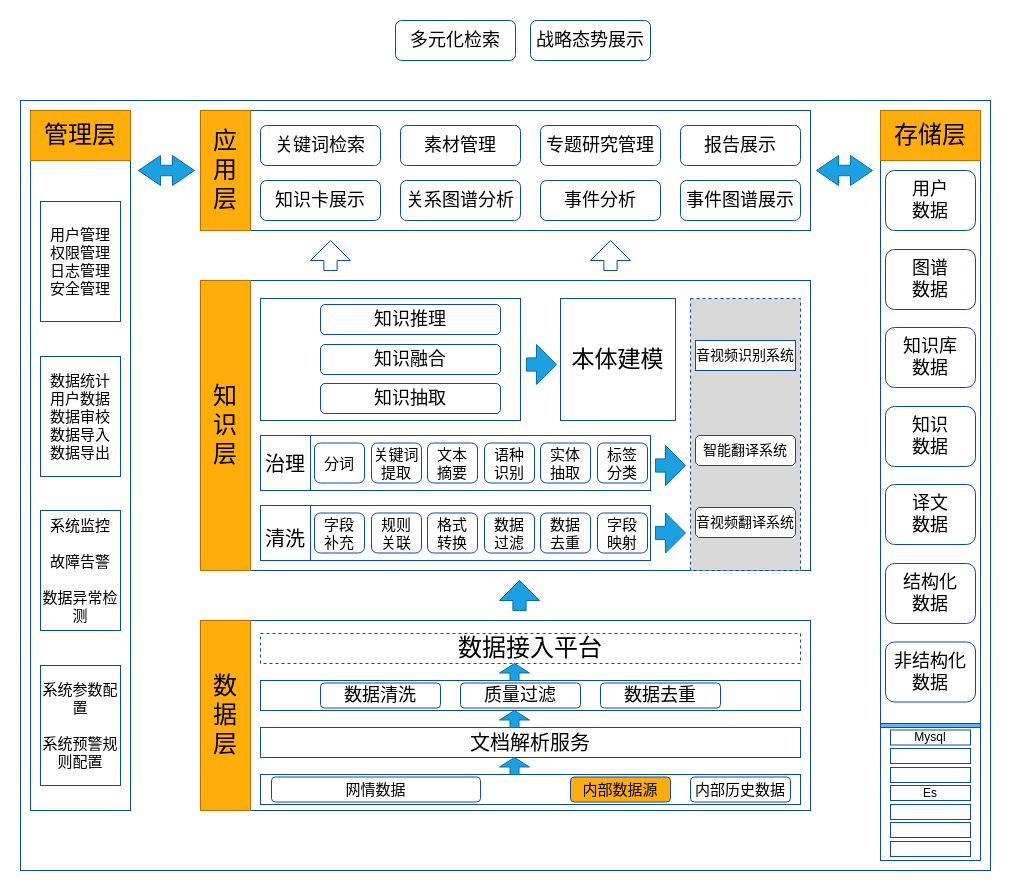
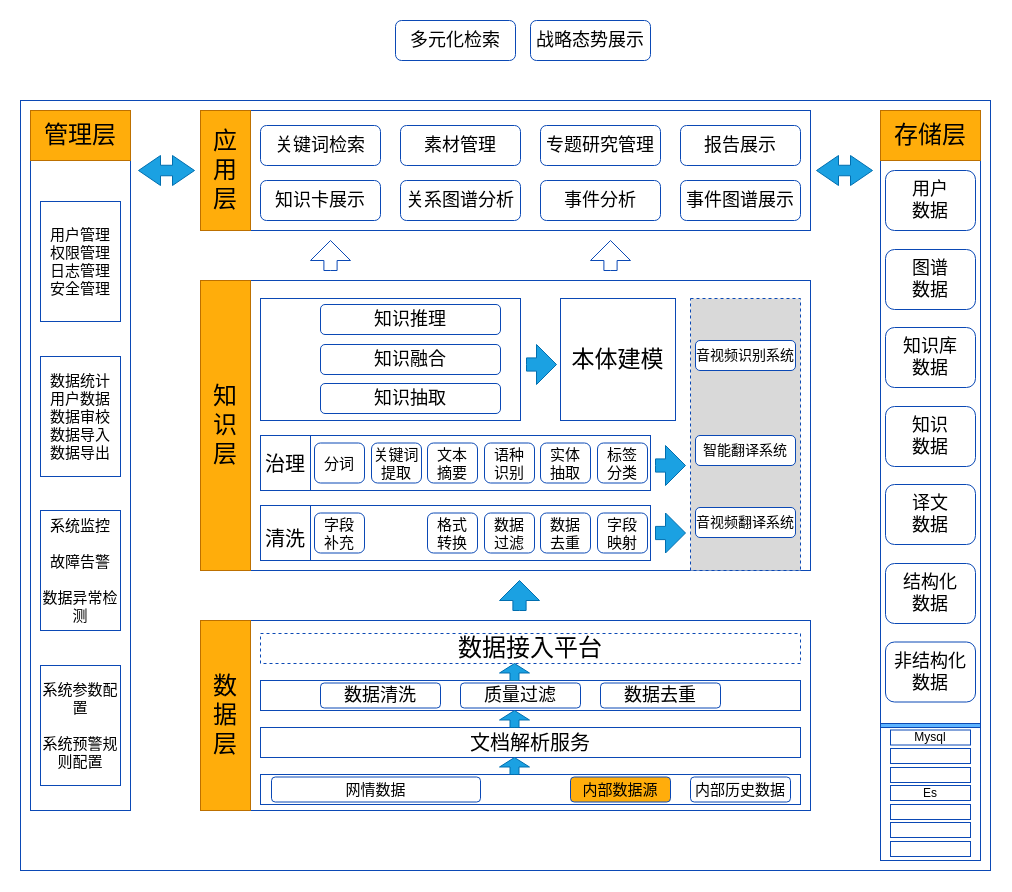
- <mxCell id="43" value="&lt;font style=&quot;font-size: 14px;&quot;&gt;音视频识别系统&lt;/font&gt;" style="whiteSpace=wrap;html=1;fontSize=14;strokeColor=#0B49B5;fillColor=#FFFFFF;rounded=0;" vertex="1" parent="1"><mxGeometry x="695" y="340" width="100" height="30" as="geometry" /></mxCell>
+ <mxCell id="43" value="&lt;font style=&quot;font-size: 14px;&quot;&gt;音视频识别系统&lt;/font&gt;" style="rounded=1;whiteSpace=wrap;html=1;fontSize=14;strokeColor=#0B49B5;fillColor=#FFFFFF;" vertex="1" parent="1"><mxGeometry x="695" y="340" width="100" height="30" as="geometry" /></mxCell>
- <mxCell id="62" value="规则&lt;br&gt;关联" style="rounded=1;whiteSpace=wrap;html=1;fontSize=15;strokeColor=#0B49B5;fillColor=#FFFFFF;" vertex="1" parent="1"><mxGeometry x="371" y="512.5" width="50" height="40" as="geometry" /></mxCell>
